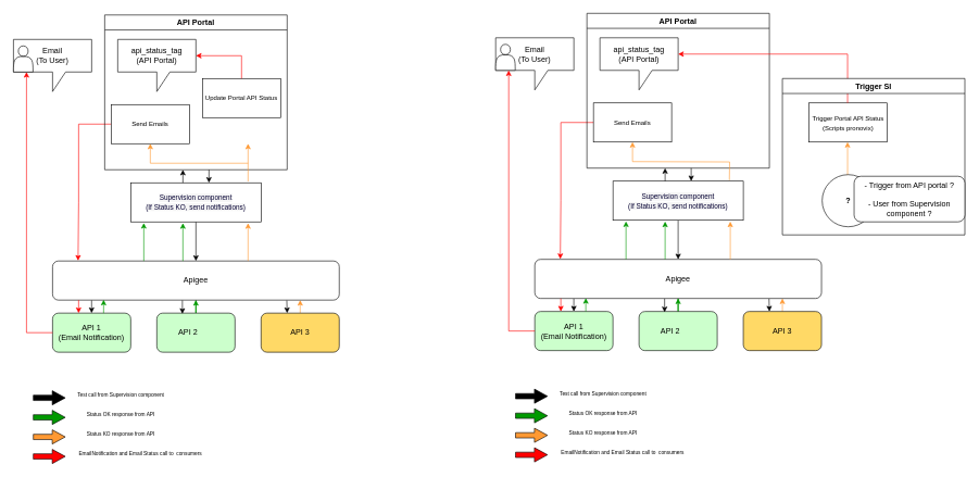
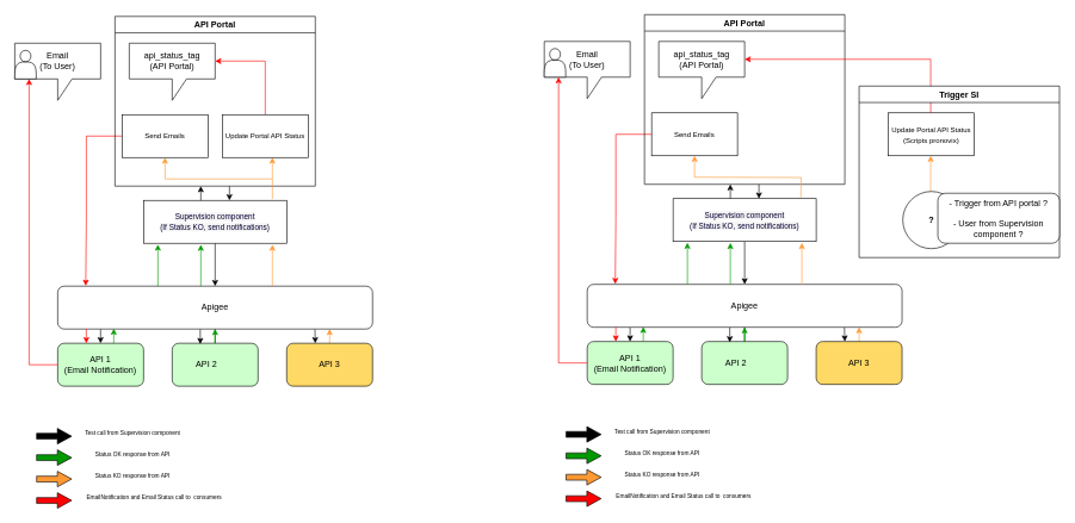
- <mxCell id="32" value="&lt;span style=&quot;font-size: 10px;&quot;&gt;Update Portal API Status&lt;/span&gt;" style="rounded=0;whiteSpace=wrap;html=1;" parent="30" vertex="1"><mxGeometry x="150" y="97.5" width="120" height="60" as="geometry" /></mxCell>
+ <mxCell id="32" value="&lt;span style=&quot;font-size: 10px;&quot;&gt;Update Portal API Status&lt;/span&gt;" style="rounded=0;whiteSpace=wrap;html=1;" parent="30" vertex="1"><mxGeometry x="150" y="137.5" width="120" height="60" as="geometry" /></mxCell>
- <mxCell id="73" value="&lt;span style=&quot;font-size: 10px;&quot;&gt;Trigger Portal API Status&lt;br&gt;(Scripts pronovix)&lt;br&gt;&lt;/span&gt;" style="rounded=0;whiteSpace=wrap;html=1;" parent="1" vertex="1"><mxGeometry x="1241" y="157.5" width="120" height="60" as="geometry" /></mxCell>
+ <mxCell id="73" value="&lt;span style=&quot;font-size: 10px;&quot;&gt;Update Portal API Status&lt;br&gt;(Scripts pronovix)&lt;br&gt;&lt;/span&gt;" style="rounded=0;whiteSpace=wrap;html=1;" parent="1" vertex="1"><mxGeometry x="1241" y="157.5" width="120" height="60" as="geometry" /></mxCell>
